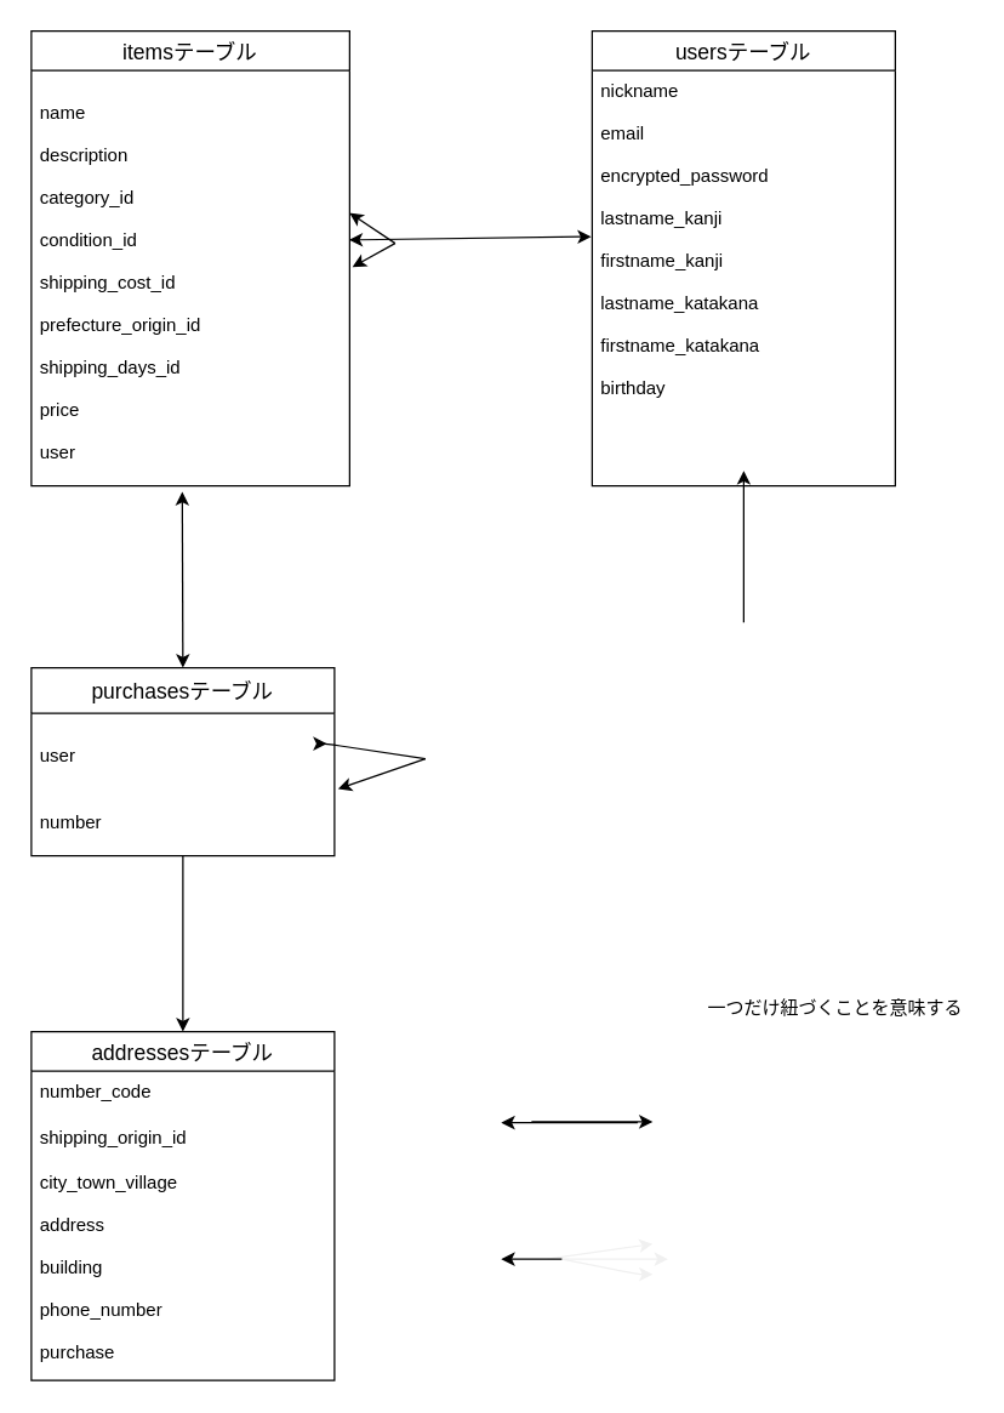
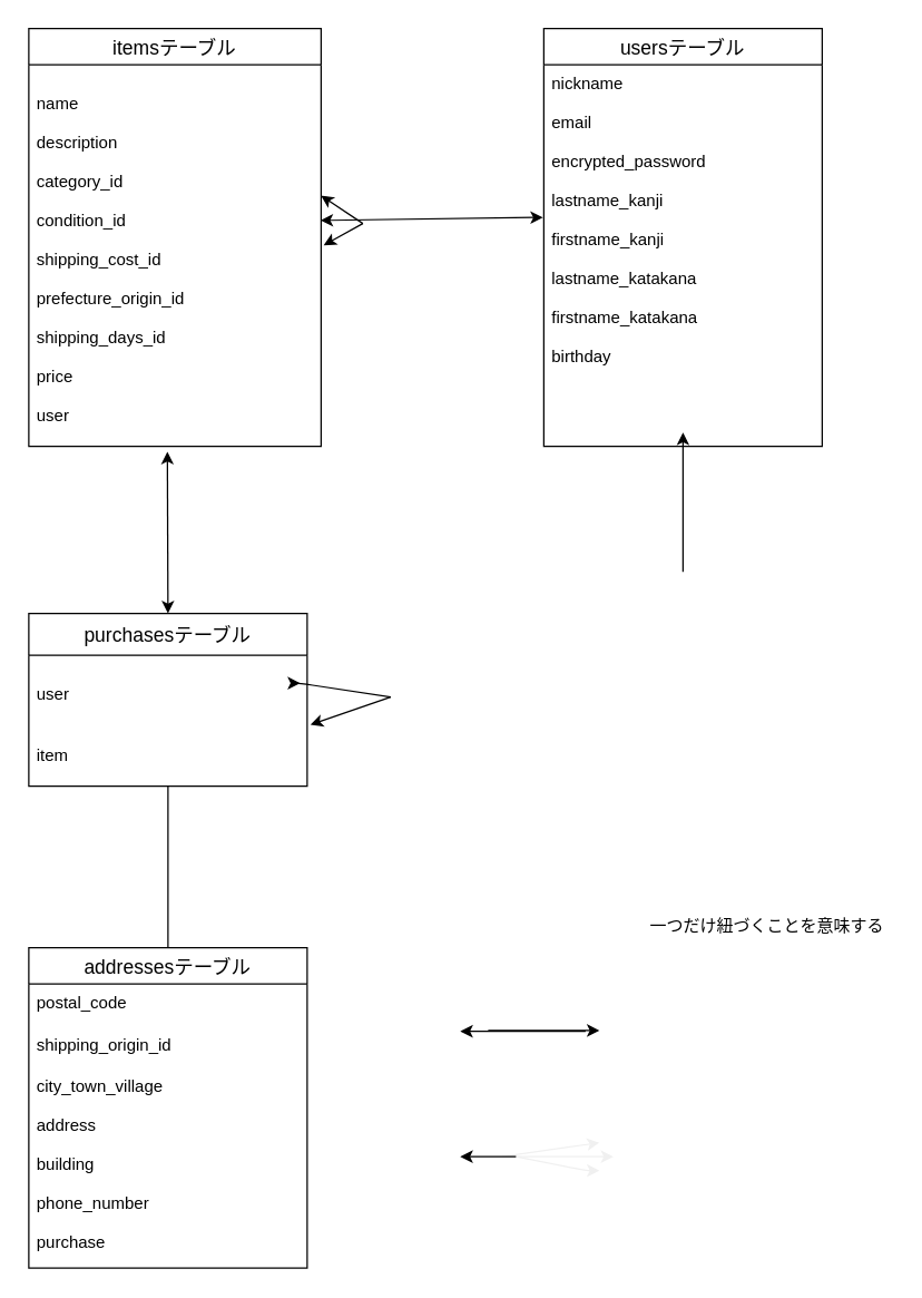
- <mxCell id="9" value="&#10;number" style="text;strokeColor=none;fillColor=none;spacingLeft=4;spacingRight=4;overflow=hidden;rotatable=0;points=[[0,0.5],[1,0.5]];portConstraint=eastwest;fontSize=12;" parent="7" vertex="1"><mxGeometry y="74" width="200" height="50" as="geometry" /></mxCell>
+ <mxCell id="9" value="&#10;item" style="text;strokeColor=none;fillColor=none;spacingLeft=4;spacingRight=4;overflow=hidden;rotatable=0;points=[[0,0.5],[1,0.5]];portConstraint=eastwest;fontSize=12;" parent="7" vertex="1"><mxGeometry y="74" width="200" height="50" as="geometry" /></mxCell>
- <mxCell id="6" style="edgeStyle=orthogonalEdgeStyle;rounded=0;orthogonalLoop=1;jettySize=auto;html=1;entryX=0.5;entryY=0;entryDx=0;entryDy=0;" edge="1" parent="1" source="7" target="10"><mxGeometry relative="1" as="geometry" /></mxCell>
+ <mxCell id="6" style="edgeStyle=orthogonalEdgeStyle;rounded=0;orthogonalLoop=1;jettySize=auto;html=1;entryX=0.5;entryY=0;entryDx=0;entryDy=0;endArrow=none;" edge="1" parent="1" source="7" target="10"><mxGeometry relative="1" as="geometry" /></mxCell>
- <mxCell id="11" value="number_code" style="text;strokeColor=none;fillColor=none;spacingLeft=4;spacingRight=4;overflow=hidden;rotatable=0;points=[[0,0.5],[1,0.5]];portConstraint=eastwest;fontSize=12;" parent="10" vertex="1"><mxGeometry y="26" width="200" height="30" as="geometry" /></mxCell>
+ <mxCell id="11" value="postal_code" style="text;strokeColor=none;fillColor=none;spacingLeft=4;spacingRight=4;overflow=hidden;rotatable=0;points=[[0,0.5],[1,0.5]];portConstraint=eastwest;fontSize=12;" parent="10" vertex="1"><mxGeometry y="26" width="200" height="30" as="geometry" /></mxCell>
